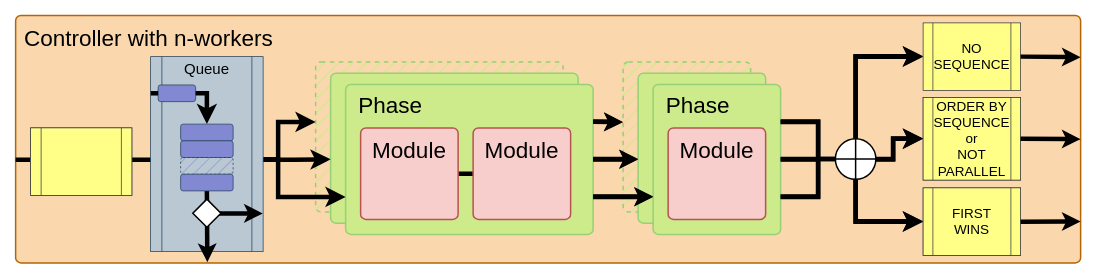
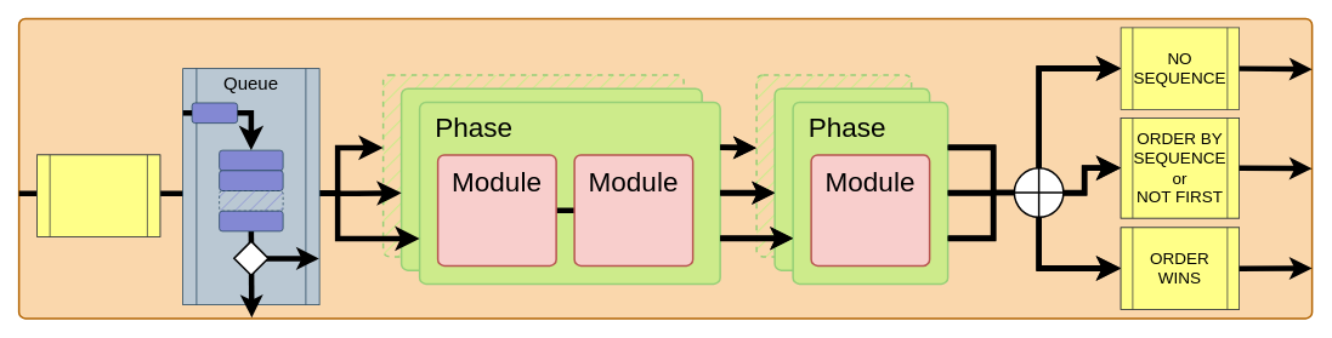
- <mxCell id="27" value="&lt;font style=&quot;font-size: 30px;&quot;&gt;Controller with n-workers&lt;/font&gt;" style="text;html=1;align=center;verticalAlign=middle;whiteSpace=wrap;rounded=0;fontColor=#000000;" parent="1" vertex="1"><mxGeometry x="30" y="30" width="335" height="39" as="geometry" /></mxCell>
- <mxCell id="32" value="&lt;font style=&quot;&quot;&gt;&lt;span style=&quot;font-size: 18px;&quot;&gt;ORDER BY SEQUENCE or&lt;/span&gt;&lt;br&gt;&lt;span style=&quot;font-size: 18px;&quot;&gt;NOT PARALLEL&lt;/span&gt;&lt;br&gt;&lt;/font&gt;" style="text;html=1;align=center;verticalAlign=middle;whiteSpace=wrap;rounded=0;fontColor=#000000;" parent="30" vertex="1"><mxGeometry x="10" y="5.194" width="110" height="99.611" as="geometry" /></mxCell>
+ <mxCell id="32" value="&lt;font style=&quot;&quot;&gt;&lt;span style=&quot;font-size: 18px;&quot;&gt;ORDER BY SEQUENCE or&lt;/span&gt;&lt;br&gt;&lt;span style=&quot;font-size: 18px;&quot;&gt;NOT FIRST&lt;/span&gt;&lt;br&gt;&lt;/font&gt;" style="text;html=1;align=center;verticalAlign=middle;whiteSpace=wrap;rounded=0;fontColor=#000000;" parent="30" vertex="1"><mxGeometry x="10" y="5.194" width="110" height="99.611" as="geometry" /></mxCell>
- <mxCell id="47" value="&lt;font style=&quot;font-size: 18px;&quot;&gt;&lt;span style=&quot;&quot;&gt;FIRST&lt;br&gt;WINS&lt;/span&gt;&lt;/font&gt;" style="text;html=1;align=center;verticalAlign=middle;whiteSpace=wrap;rounded=0;fontColor=#000000;" parent="45" vertex="1"><mxGeometry x="10" y="4.25" width="110" height="81.5" as="geometry" /></mxCell>
+ <mxCell id="47" value="&lt;font style=&quot;font-size: 18px;&quot;&gt;&lt;span style=&quot;&quot;&gt;ORDER&lt;br&gt;WINS&lt;/span&gt;&lt;/font&gt;" style="text;html=1;align=center;verticalAlign=middle;whiteSpace=wrap;rounded=0;fontColor=#000000;" parent="45" vertex="1"><mxGeometry x="10" y="4.25" width="110" height="81.5" as="geometry" /></mxCell>
